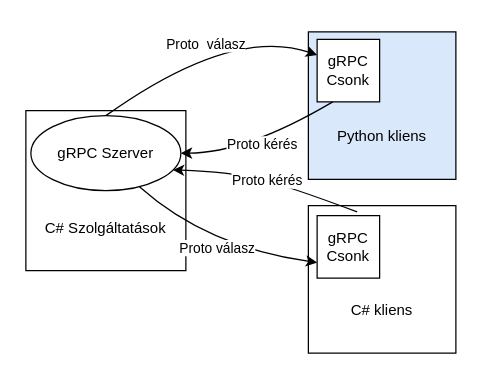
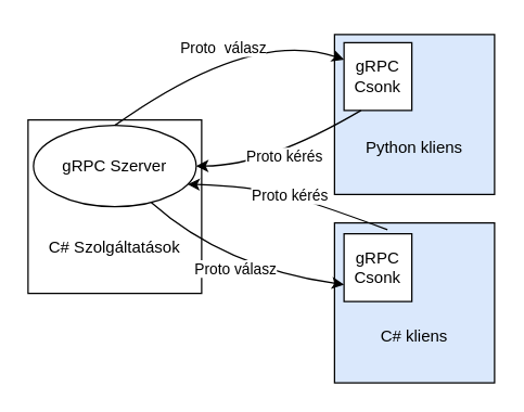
- <mxCell id="3" value="C# kliens" style="whiteSpace=wrap;html=1;aspect=fixed;spacingTop=50;" vertex="1" parent="1"><mxGeometry x="246" y="164" width="118" height="118" as="geometry" /></mxCell>
+ <mxCell id="3" value="C# kliens" style="whiteSpace=wrap;html=1;aspect=fixed;spacingTop=50;fillColor=#dae8fc;" vertex="1" parent="1"><mxGeometry x="246" y="164" width="118" height="118" as="geometry" /></mxCell>
